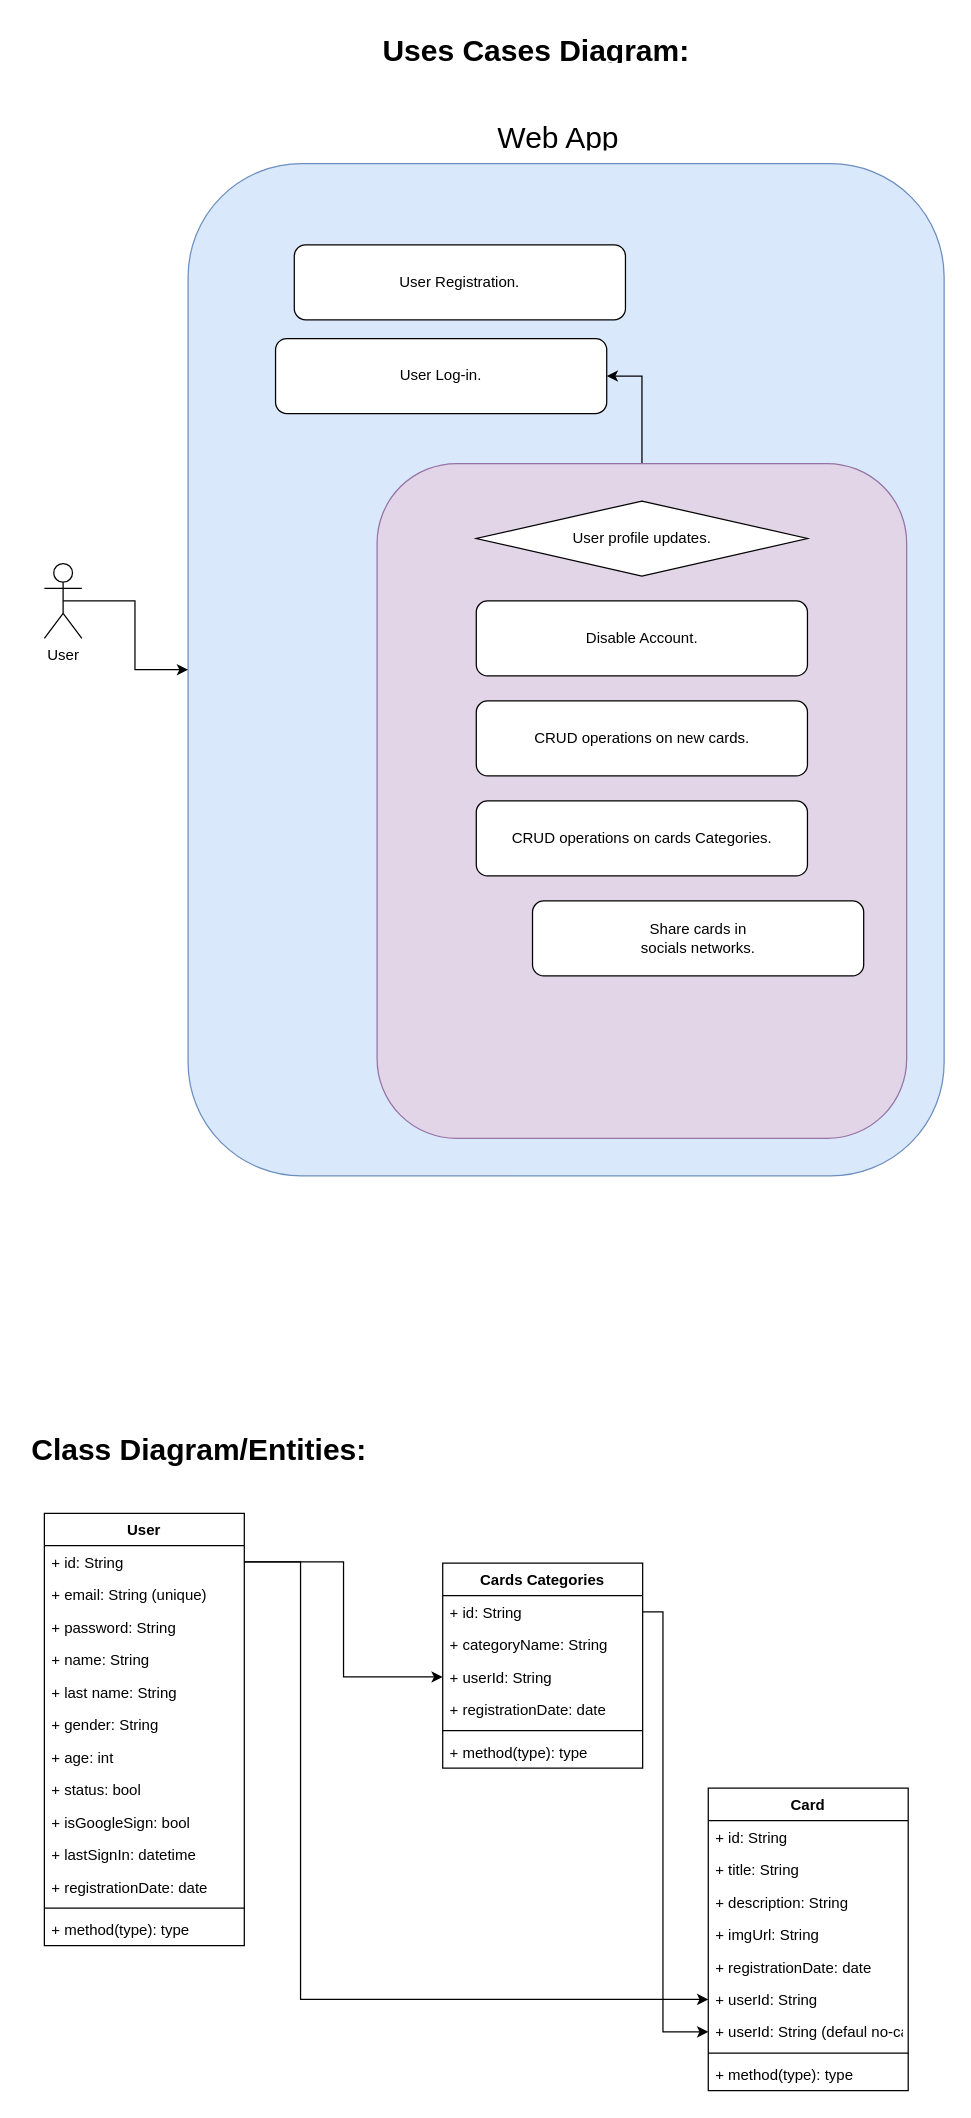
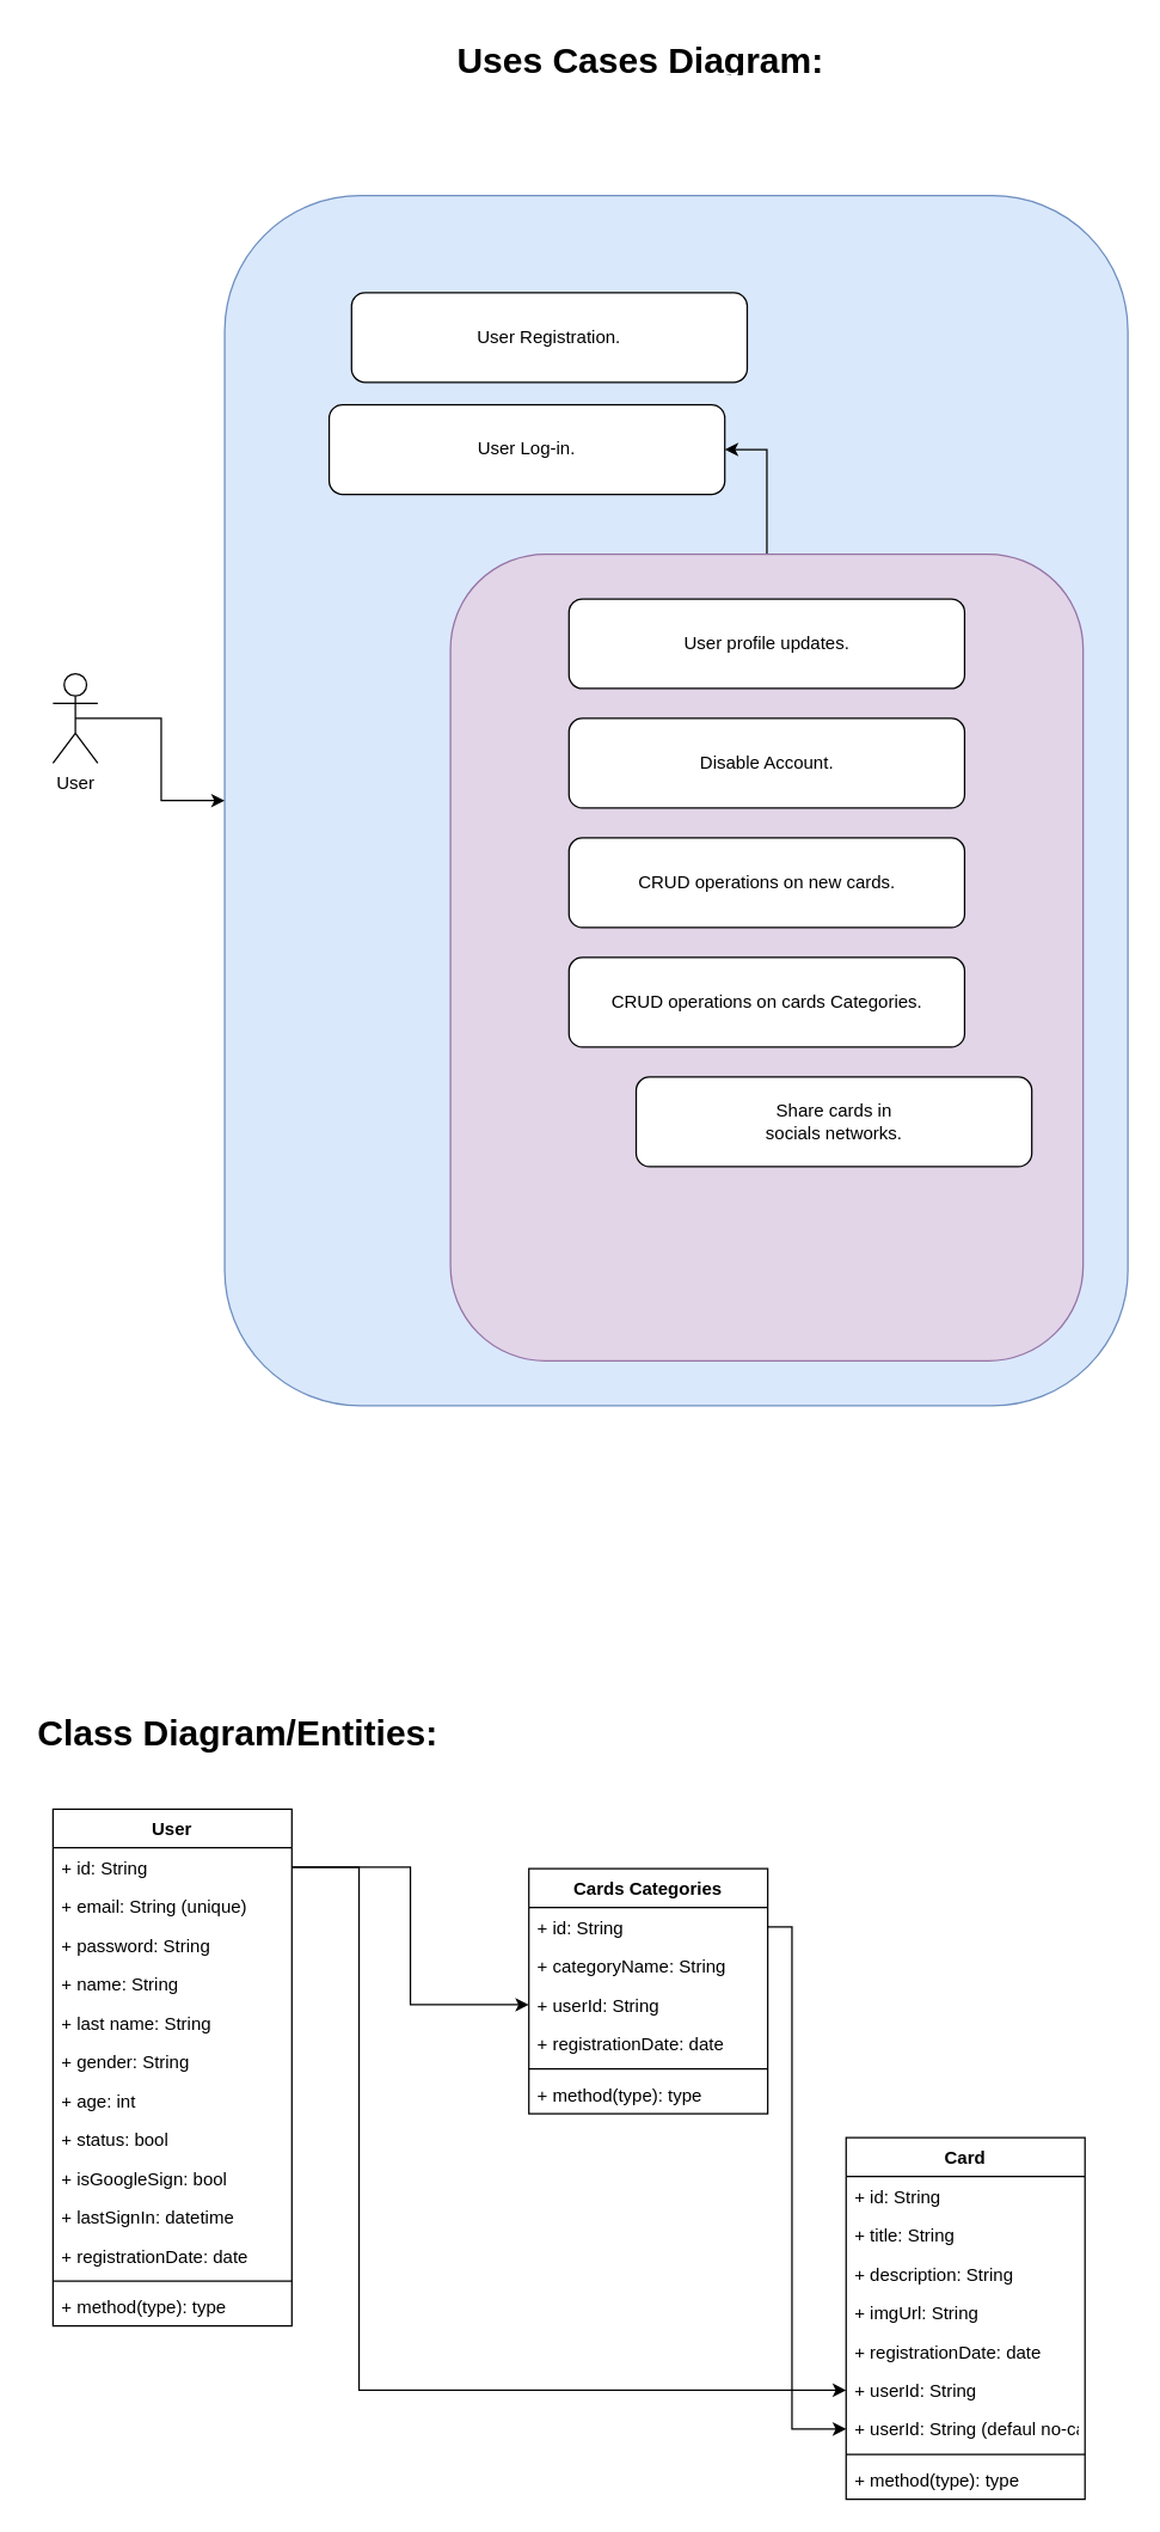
- <mxCell id="3" value="&lt;h1&gt;&lt;span style=&quot;font-weight: normal&quot;&gt;Web App&lt;/span&gt;&lt;/h1&gt;" style="text;html=1;strokeColor=none;fillColor=none;spacing=5;spacingTop=-20;whiteSpace=wrap;overflow=hidden;rounded=0;" vertex="1" parent="1"><mxGeometry x="392.5" y="90" width="120" height="30" as="geometry" /></mxCell>
- <mxCell id="10" value="User profile updates." style="rhombus;whiteSpace=wrap;html=1;" vertex="1" parent="1"><mxGeometry x="380.63" y="400" width="265" height="60" as="geometry" /></mxCell>
+ <mxCell id="10" value="User profile updates." style="rounded=1;whiteSpace=wrap;html=1;" vertex="1" parent="1"><mxGeometry x="380.63" y="400" width="265" height="60" as="geometry" /></mxCell>
